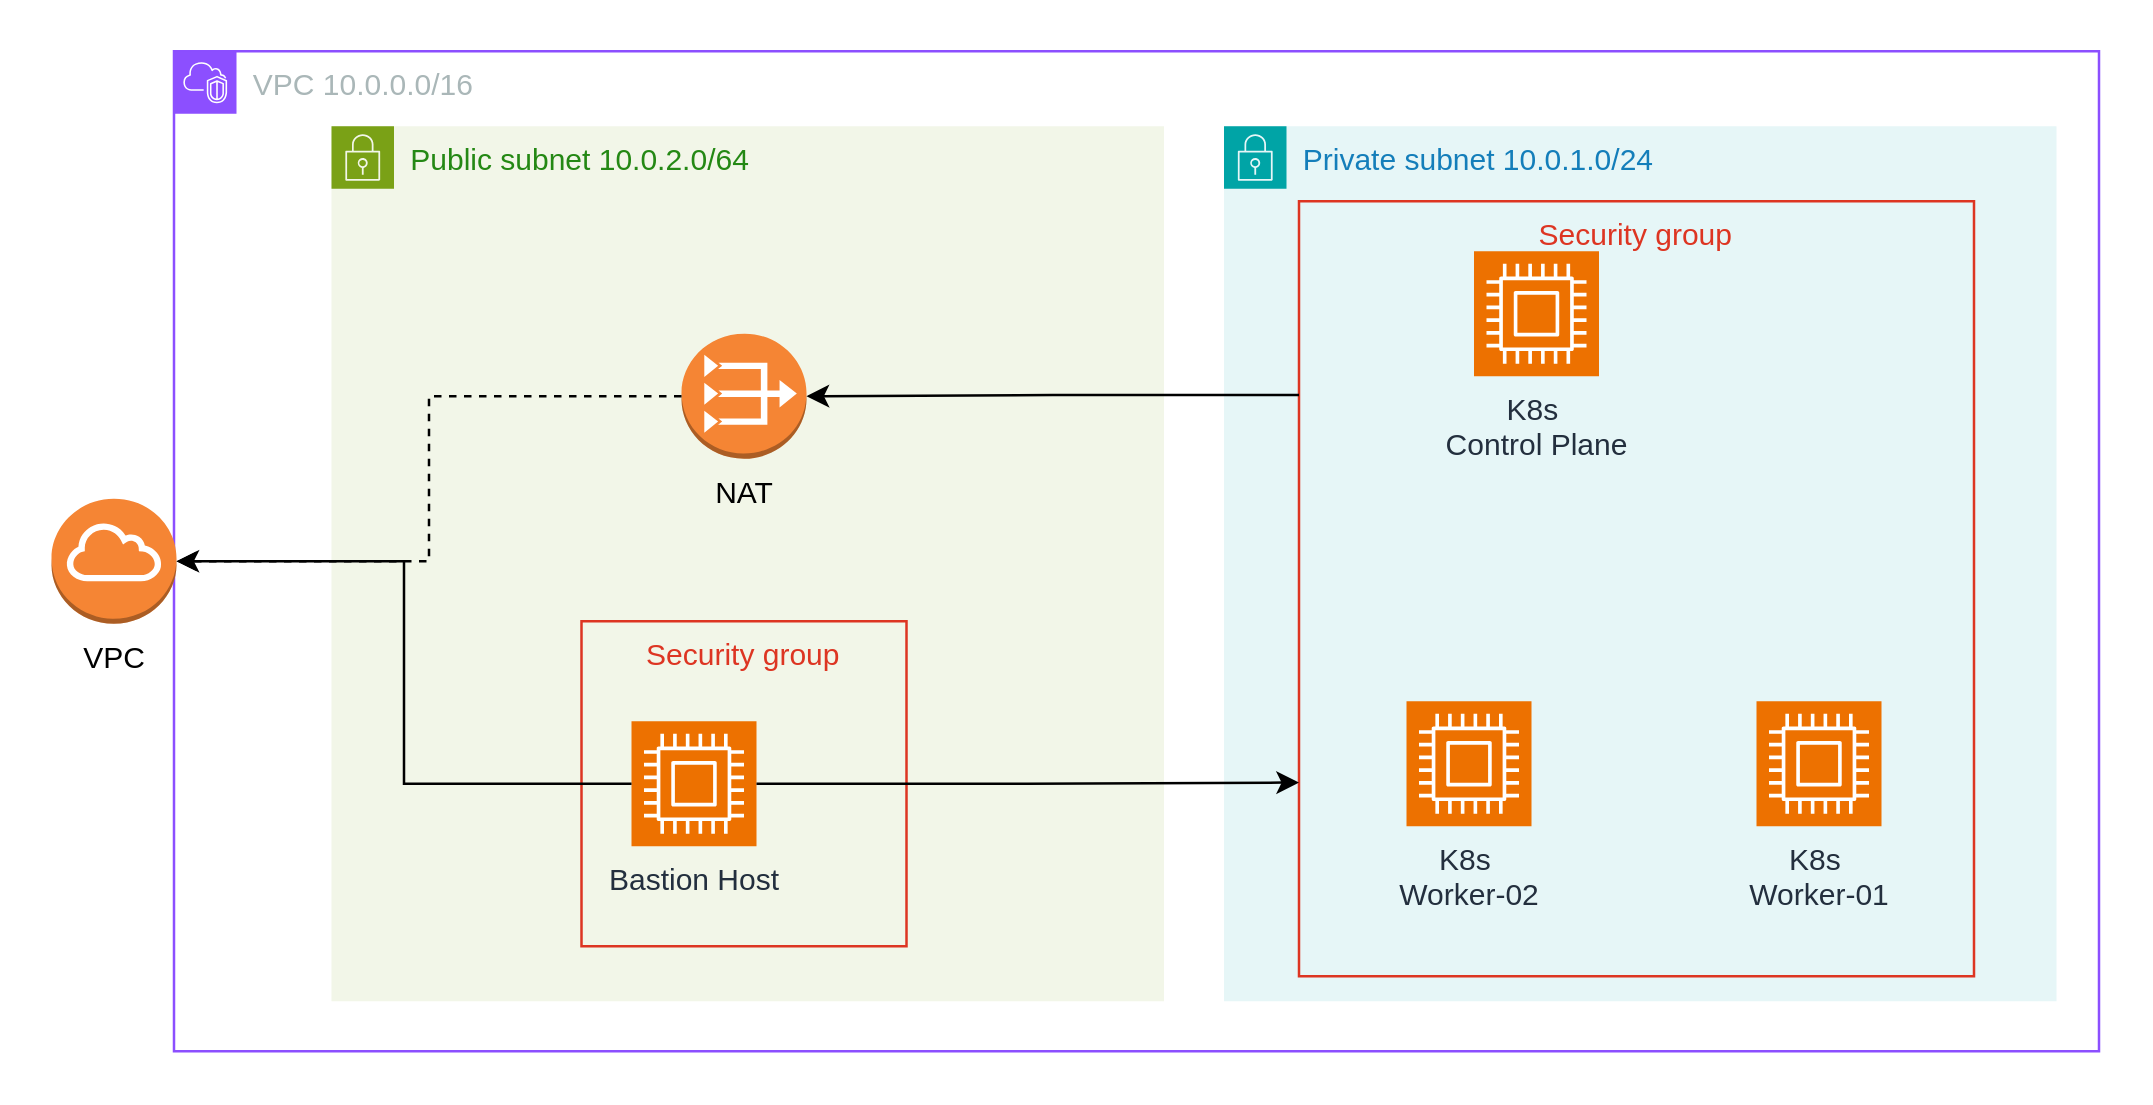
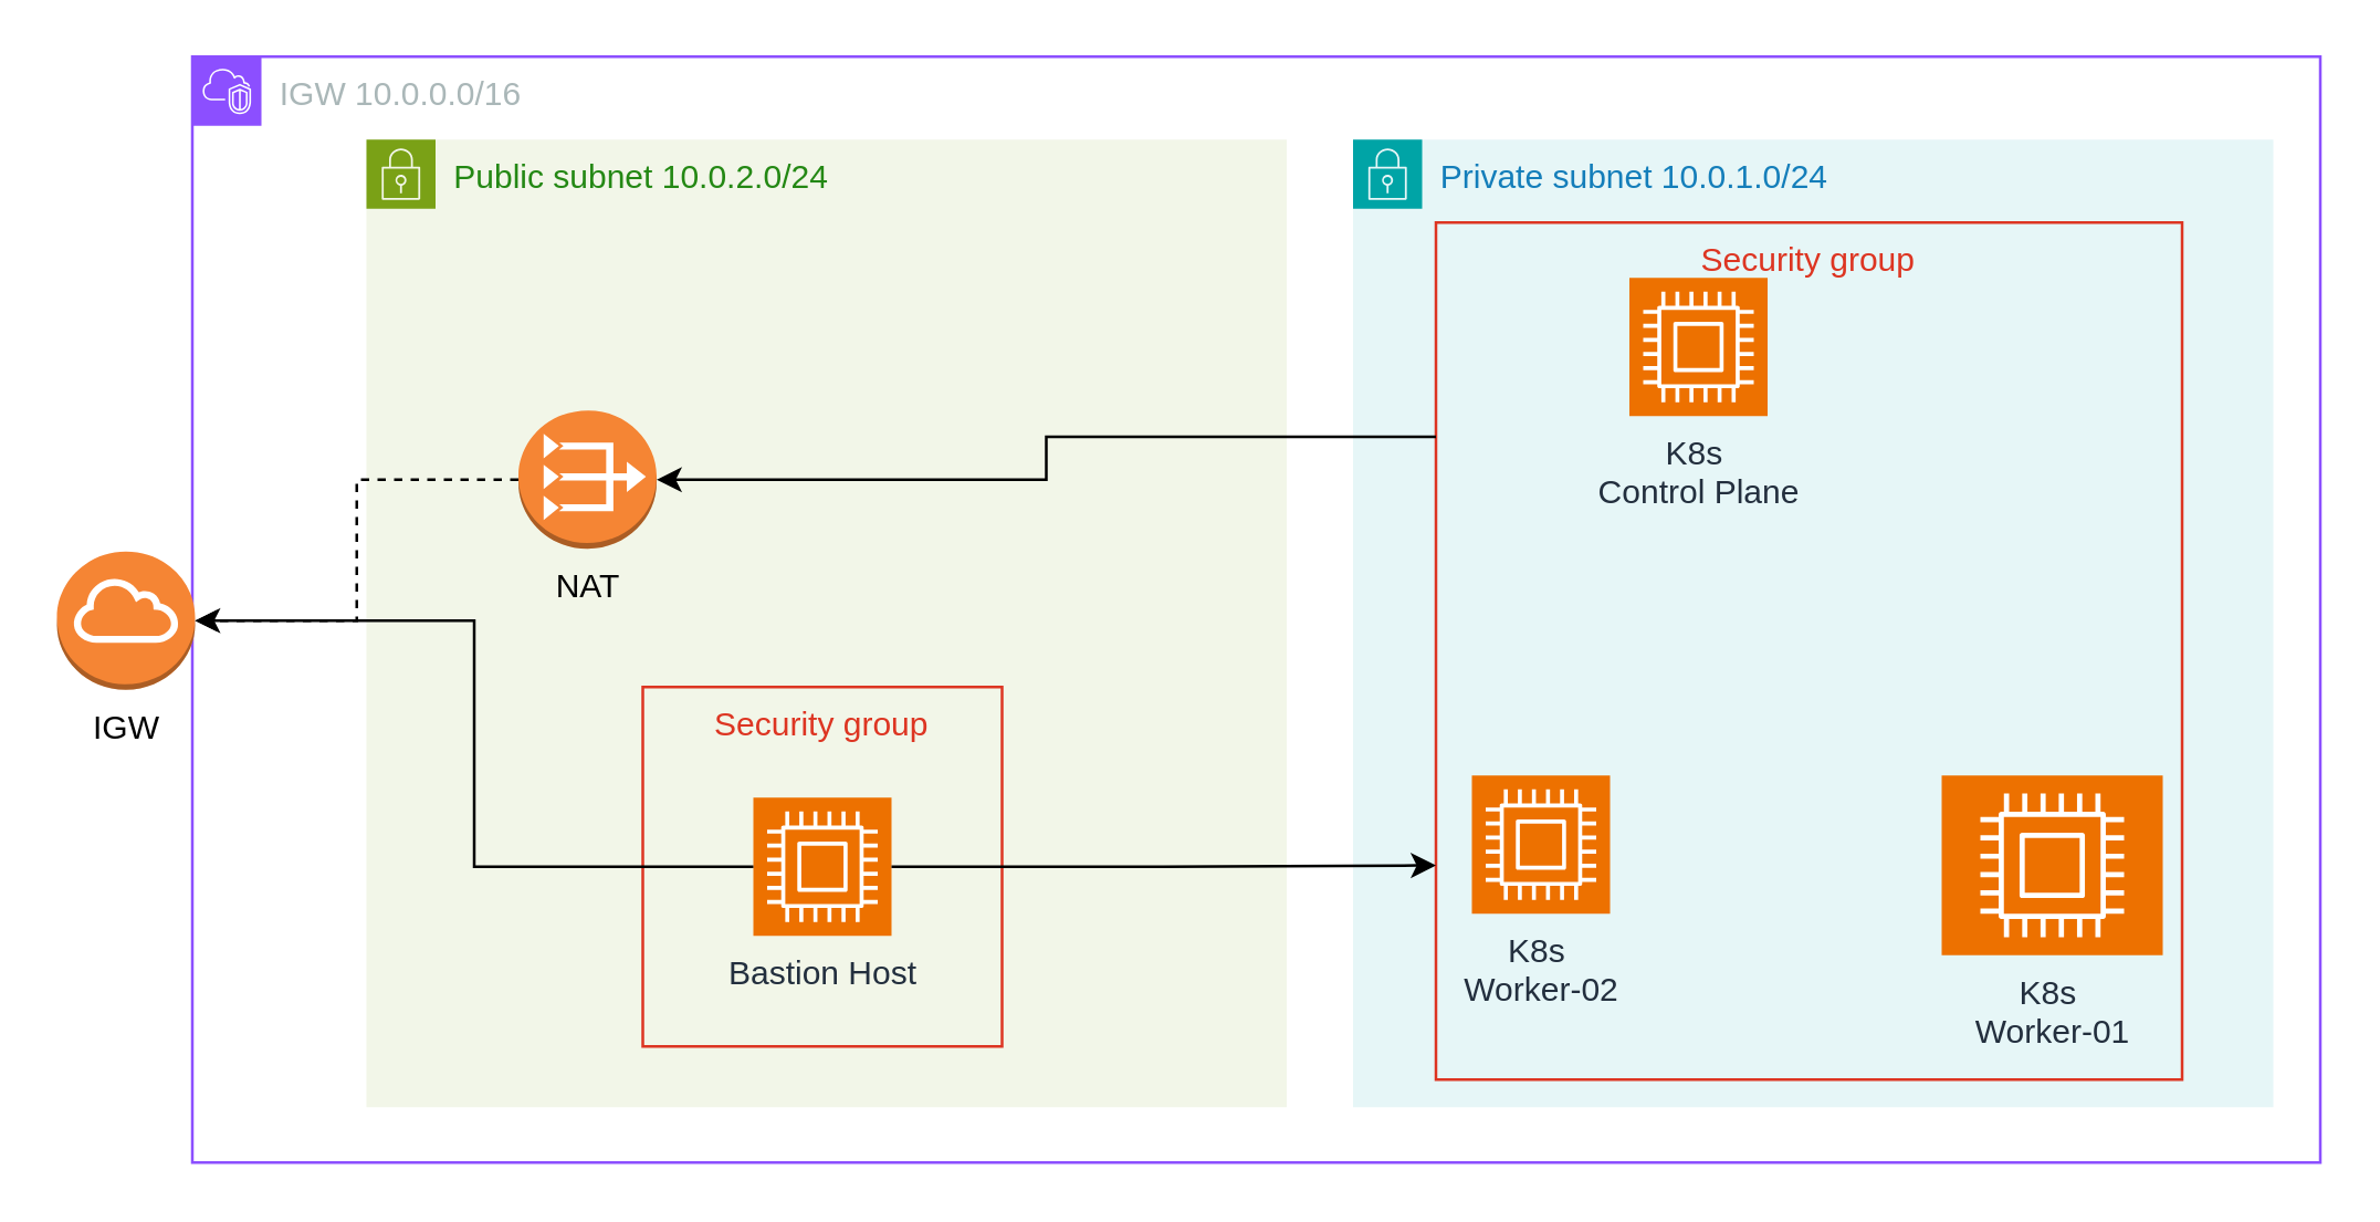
- <mxCell id="2" value="VPC 10.0.0.0/16" style="points=[[0,0],[0.25,0],[0.5,0],[0.75,0],[1,0],[1,0.25],[1,0.5],[1,0.75],[1,1],[0.75,1],[0.5,1],[0.25,1],[0,1],[0,0.75],[0,0.5],[0,0.25]];outlineConnect=0;gradientColor=none;html=1;whiteSpace=wrap;fontSize=12;fontStyle=0;container=1;pointerEvents=0;collapsible=0;recursiveResize=0;shape=mxgraph.aws4.group;grIcon=mxgraph.aws4.group_vpc2;strokeColor=#8C4FFF;fillColor=none;verticalAlign=top;align=left;spacingLeft=30;fontColor=#AAB7B8;dashed=0;" parent="1" vertex="1"><mxGeometry x="69" y="20" width="770" height="400" as="geometry" /></mxCell>
+ <mxCell id="2" value="IGW 10.0.0.0/16" style="points=[[0,0],[0.25,0],[0.5,0],[0.75,0],[1,0],[1,0.25],[1,0.5],[1,0.75],[1,1],[0.75,1],[0.5,1],[0.25,1],[0,1],[0,0.75],[0,0.5],[0,0.25]];outlineConnect=0;gradientColor=none;html=1;whiteSpace=wrap;fontSize=12;fontStyle=0;container=1;pointerEvents=0;collapsible=0;recursiveResize=0;shape=mxgraph.aws4.group;grIcon=mxgraph.aws4.group_vpc2;strokeColor=#8C4FFF;fillColor=none;verticalAlign=top;align=left;spacingLeft=30;fontColor=#AAB7B8;dashed=0;" parent="1" vertex="1"><mxGeometry x="69" y="20" width="770" height="400" as="geometry" /></mxCell>
- <mxCell id="8" value="Public subnet 10.0.2.0/64" style="points=[[0,0],[0.25,0],[0.5,0],[0.75,0],[1,0],[1,0.25],[1,0.5],[1,0.75],[1,1],[0.75,1],[0.5,1],[0.25,1],[0,1],[0,0.75],[0,0.5],[0,0.25]];outlineConnect=0;gradientColor=none;html=1;whiteSpace=wrap;fontSize=12;fontStyle=0;container=1;pointerEvents=0;collapsible=0;recursiveResize=0;shape=mxgraph.aws4.group;grIcon=mxgraph.aws4.group_security_group;grStroke=0;strokeColor=#7AA116;fillColor=#F2F6E8;verticalAlign=top;align=left;spacingLeft=30;fontColor=#248814;dashed=0;" parent="2" vertex="1"><mxGeometry x="63" y="30" width="333" height="350" as="geometry" /></mxCell>
+ <mxCell id="8" value="Public subnet 10.0.2.0/24" style="points=[[0,0],[0.25,0],[0.5,0],[0.75,0],[1,0],[1,0.25],[1,0.5],[1,0.75],[1,1],[0.75,1],[0.5,1],[0.25,1],[0,1],[0,0.75],[0,0.5],[0,0.25]];outlineConnect=0;gradientColor=none;html=1;whiteSpace=wrap;fontSize=12;fontStyle=0;container=1;pointerEvents=0;collapsible=0;recursiveResize=0;shape=mxgraph.aws4.group;grIcon=mxgraph.aws4.group_security_group;grStroke=0;strokeColor=#7AA116;fillColor=#F2F6E8;verticalAlign=top;align=left;spacingLeft=30;fontColor=#248814;dashed=0;" parent="2" vertex="1"><mxGeometry x="63" y="30" width="333" height="350" as="geometry" /></mxCell>
- <mxCell id="10" value="NAT" style="outlineConnect=0;dashed=0;verticalLabelPosition=bottom;verticalAlign=top;align=center;html=1;shape=mxgraph.aws3.vpc_nat_gateway;fillColor=#F58534;gradientColor=none;" parent="8" vertex="1"><mxGeometry x="140" y="83" width="50" height="50" as="geometry" /></mxCell>
+ <mxCell id="10" value="NAT" style="outlineConnect=0;dashed=0;verticalLabelPosition=bottom;verticalAlign=top;align=center;html=1;shape=mxgraph.aws3.vpc_nat_gateway;fillColor=#F58534;gradientColor=none;" parent="8" vertex="1"><mxGeometry x="55" y="98" width="50" height="50" as="geometry" /></mxCell>
- <mxCell id="14" value="VPC" style="outlineConnect=0;dashed=0;verticalLabelPosition=bottom;verticalAlign=top;align=center;html=1;shape=mxgraph.aws3.internet_gateway;fillColor=#F58534;gradientColor=none;" parent="1" vertex="1"><mxGeometry x="20" y="199" width="50" height="50" as="geometry" /></mxCell>
+ <mxCell id="14" value="IGW" style="outlineConnect=0;dashed=0;verticalLabelPosition=bottom;verticalAlign=top;align=center;html=1;shape=mxgraph.aws3.internet_gateway;fillColor=#F58534;gradientColor=none;" parent="1" vertex="1"><mxGeometry x="20" y="199" width="50" height="50" as="geometry" /></mxCell>
- <mxCell id="7" value="K8s&amp;nbsp;&lt;div&gt;Worker-02&lt;/div&gt;" style="sketch=0;points=[[0,0,0],[0.25,0,0],[0.5,0,0],[0.75,0,0],[1,0,0],[0,1,0],[0.25,1,0],[0.5,1,0],[0.75,1,0],[1,1,0],[0,0.25,0],[0,0.5,0],[0,0.75,0],[1,0.25,0],[1,0.5,0],[1,0.75,0]];outlineConnect=0;fontColor=#232F3E;fillColor=#ED7100;strokeColor=#ffffff;dashed=0;verticalLabelPosition=bottom;verticalAlign=top;align=center;html=1;fontSize=12;fontStyle=0;aspect=fixed;shape=mxgraph.aws4.resourceIcon;resIcon=mxgraph.aws4.compute;" parent="3" vertex="1"><mxGeometry x="73" y="230" width="50" height="50" as="geometry" /></mxCell>
+ <mxCell id="7" value="K8s&amp;nbsp;&lt;div&gt;Worker-02&lt;/div&gt;" style="sketch=0;points=[[0,0,0],[0.25,0,0],[0.5,0,0],[0.75,0,0],[1,0,0],[0,1,0],[0.25,1,0],[0.5,1,0],[0.75,1,0],[1,1,0],[0,0.25,0],[0,0.5,0],[0,0.75,0],[1,0.25,0],[1,0.5,0],[1,0.75,0]];outlineConnect=0;fontColor=#232F3E;fillColor=#ED7100;strokeColor=#ffffff;dashed=0;verticalLabelPosition=bottom;verticalAlign=top;align=center;html=1;fontSize=12;fontStyle=0;aspect=fixed;shape=mxgraph.aws4.resourceIcon;resIcon=mxgraph.aws4.compute;" parent="3" vertex="1"><mxGeometry x="43" y="230" width="50" height="50" as="geometry" /></mxCell>
- <mxCell id="6" value="K8s&amp;nbsp;&lt;div&gt;Worker-01&lt;/div&gt;" style="sketch=0;points=[[0,0,0],[0.25,0,0],[0.5,0,0],[0.75,0,0],[1,0,0],[0,1,0],[0.25,1,0],[0.5,1,0],[0.75,1,0],[1,1,0],[0,0.25,0],[0,0.5,0],[0,0.75,0],[1,0.25,0],[1,0.5,0],[1,0.75,0]];outlineConnect=0;fontColor=#232F3E;fillColor=#ED7100;strokeColor=#ffffff;dashed=0;verticalLabelPosition=bottom;verticalAlign=top;align=center;html=1;fontSize=12;fontStyle=0;aspect=fixed;shape=mxgraph.aws4.resourceIcon;resIcon=mxgraph.aws4.compute;" parent="3" vertex="1"><mxGeometry x="213" y="230" width="50" height="50" as="geometry" /></mxCell>
+ <mxCell id="6" value="K8s&amp;nbsp;&lt;div&gt;Worker-01&lt;/div&gt;" style="sketch=0;points=[[0,0,0],[0.25,0,0],[0.5,0,0],[0.75,0,0],[1,0,0],[0,1,0],[0.25,1,0],[0.5,1,0],[0.75,1,0],[1,1,0],[0,0.25,0],[0,0.5,0],[0,0.75,0],[1,0.25,0],[1,0.5,0],[1,0.75,0]];outlineConnect=0;fontColor=#232F3E;fillColor=#ED7100;strokeColor=#ffffff;dashed=0;verticalLabelPosition=bottom;verticalAlign=top;align=center;html=1;fontSize=12;fontStyle=0;aspect=fixed;shape=mxgraph.aws4.resourceIcon;resIcon=mxgraph.aws4.compute;" parent="3" vertex="1"><mxGeometry x="213" y="230" width="80" height="65" as="geometry" /></mxCell>
- <mxCell id="9" value="Bastion Host" style="sketch=0;points=[[0,0,0],[0.25,0,0],[0.5,0,0],[0.75,0,0],[1,0,0],[0,1,0],[0.25,1,0],[0.5,1,0],[0.75,1,0],[1,1,0],[0,0.25,0],[0,0.5,0],[0,0.75,0],[1,0.25,0],[1,0.5,0],[1,0.75,0]];outlineConnect=0;fontColor=#232F3E;fillColor=#ED7100;strokeColor=#ffffff;dashed=0;verticalLabelPosition=bottom;verticalAlign=top;align=center;html=1;fontSize=12;fontStyle=0;aspect=fixed;shape=mxgraph.aws4.resourceIcon;resIcon=mxgraph.aws4.compute;" parent="8" vertex="1"><mxGeometry x="120" y="238" width="50" height="50" as="geometry" /></mxCell>
+ <mxCell id="9" value="Bastion Host" style="sketch=0;points=[[0,0,0],[0.25,0,0],[0.5,0,0],[0.75,0,0],[1,0,0],[0,1,0],[0.25,1,0],[0.5,1,0],[0.75,1,0],[1,1,0],[0,0.25,0],[0,0.5,0],[0,0.75,0],[1,0.25,0],[1,0.5,0],[1,0.75,0]];outlineConnect=0;fontColor=#232F3E;fillColor=#ED7100;strokeColor=#ffffff;dashed=0;verticalLabelPosition=bottom;verticalAlign=top;align=center;html=1;fontSize=12;fontStyle=0;aspect=fixed;shape=mxgraph.aws4.resourceIcon;resIcon=mxgraph.aws4.compute;" parent="8" vertex="1"><mxGeometry x="140" y="238" width="50" height="50" as="geometry" /></mxCell>
